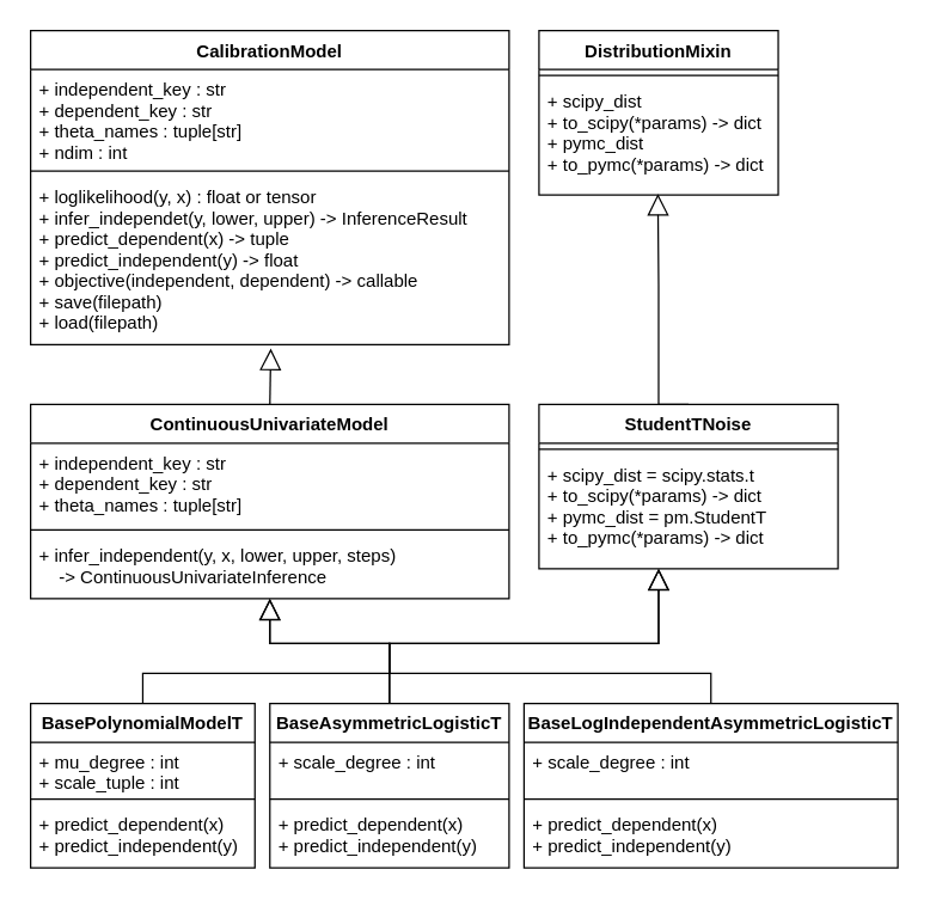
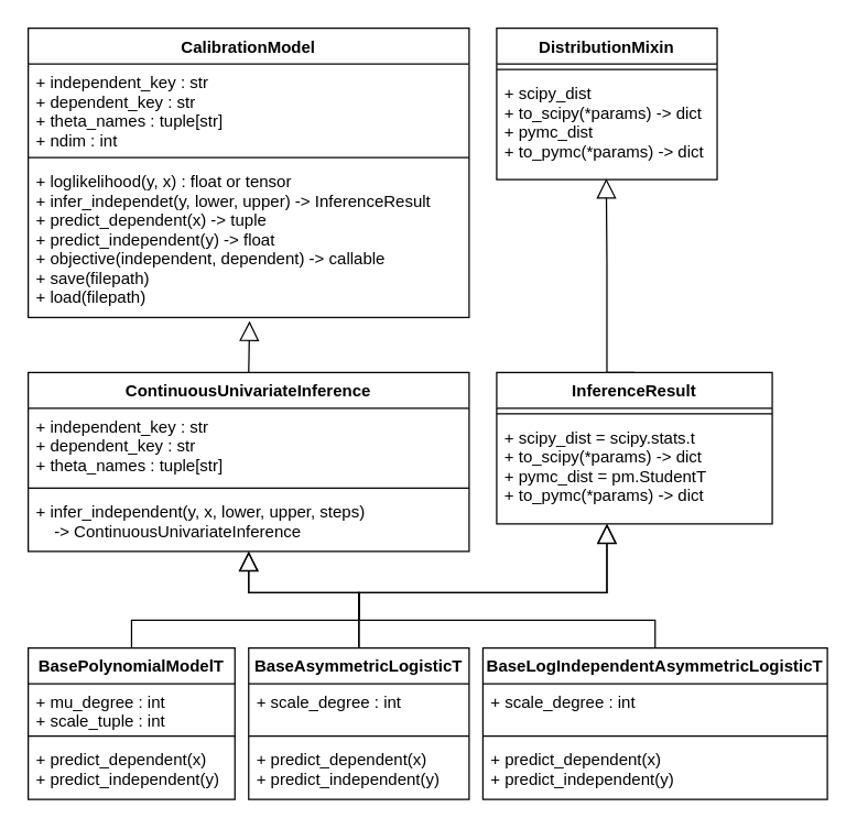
- <mxCell id="30" value="ContinuousUnivariateModel" style="swimlane;fontStyle=1;align=center;verticalAlign=top;childLayout=stackLayout;horizontal=1;startSize=26;horizontalStack=0;resizeParent=1;resizeParentMax=0;resizeLast=0;collapsible=1;marginBottom=0;" vertex="1" parent="1"><mxGeometry y="270" width="320" height="130" as="geometry" x="20" /></mxCell>
+ <mxCell id="30" value="ContinuousUnivariateInference" style="swimlane;fontStyle=1;align=center;verticalAlign=top;childLayout=stackLayout;horizontal=1;startSize=26;horizontalStack=0;resizeParent=1;resizeParentMax=0;resizeLast=0;collapsible=1;marginBottom=0;" vertex="1" parent="1"><mxGeometry y="270" width="320" height="130" as="geometry" x="20" /></mxCell>
- <mxCell id="23" value="StudentTNoise" style="swimlane;fontStyle=1;align=center;verticalAlign=top;childLayout=stackLayout;horizontal=1;startSize=26;horizontalStack=0;resizeParent=1;resizeParentMax=0;resizeLast=0;collapsible=1;marginBottom=0;" vertex="1" parent="1"><mxGeometry x="360" y="270" width="200" height="110" as="geometry" /></mxCell>
+ <mxCell id="23" value="InferenceResult" style="swimlane;fontStyle=1;align=center;verticalAlign=top;childLayout=stackLayout;horizontal=1;startSize=26;horizontalStack=0;resizeParent=1;resizeParentMax=0;resizeLast=0;collapsible=1;marginBottom=0;" vertex="1" parent="1"><mxGeometry x="360" y="270" width="200" height="110" as="geometry" /></mxCell>
